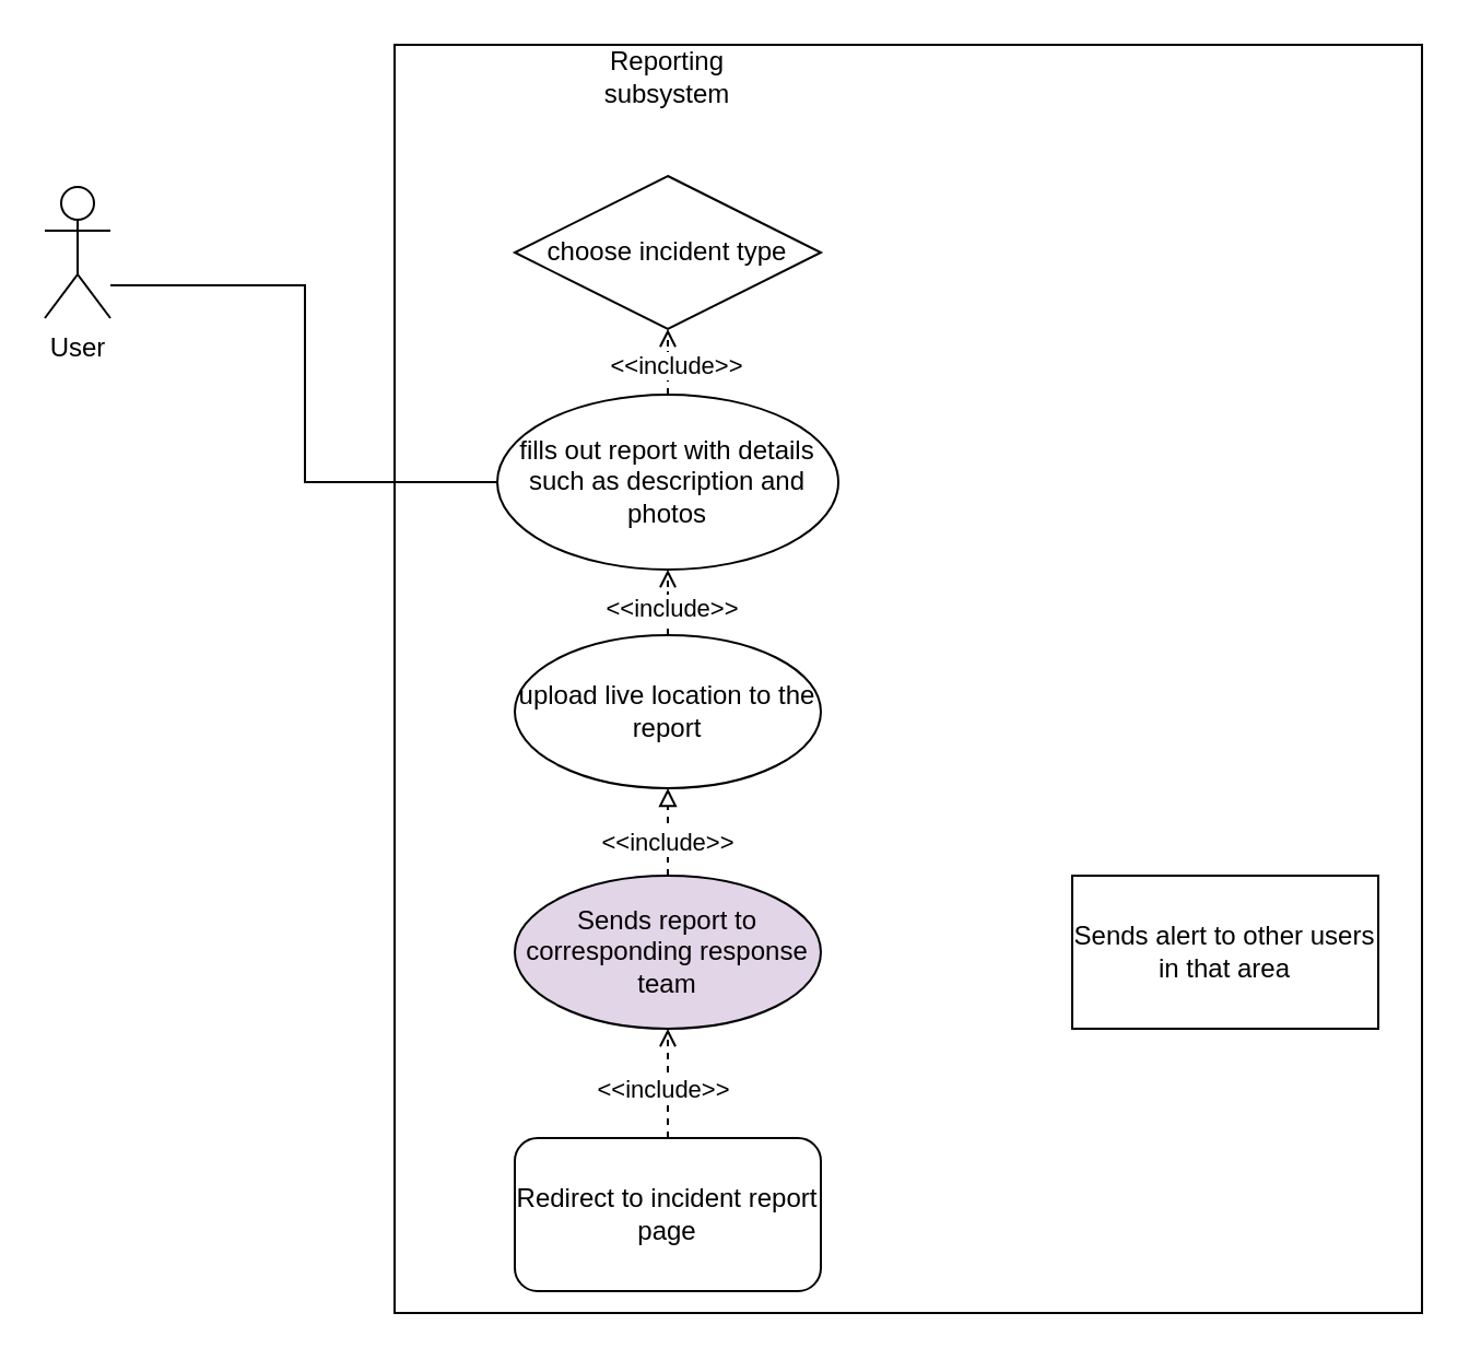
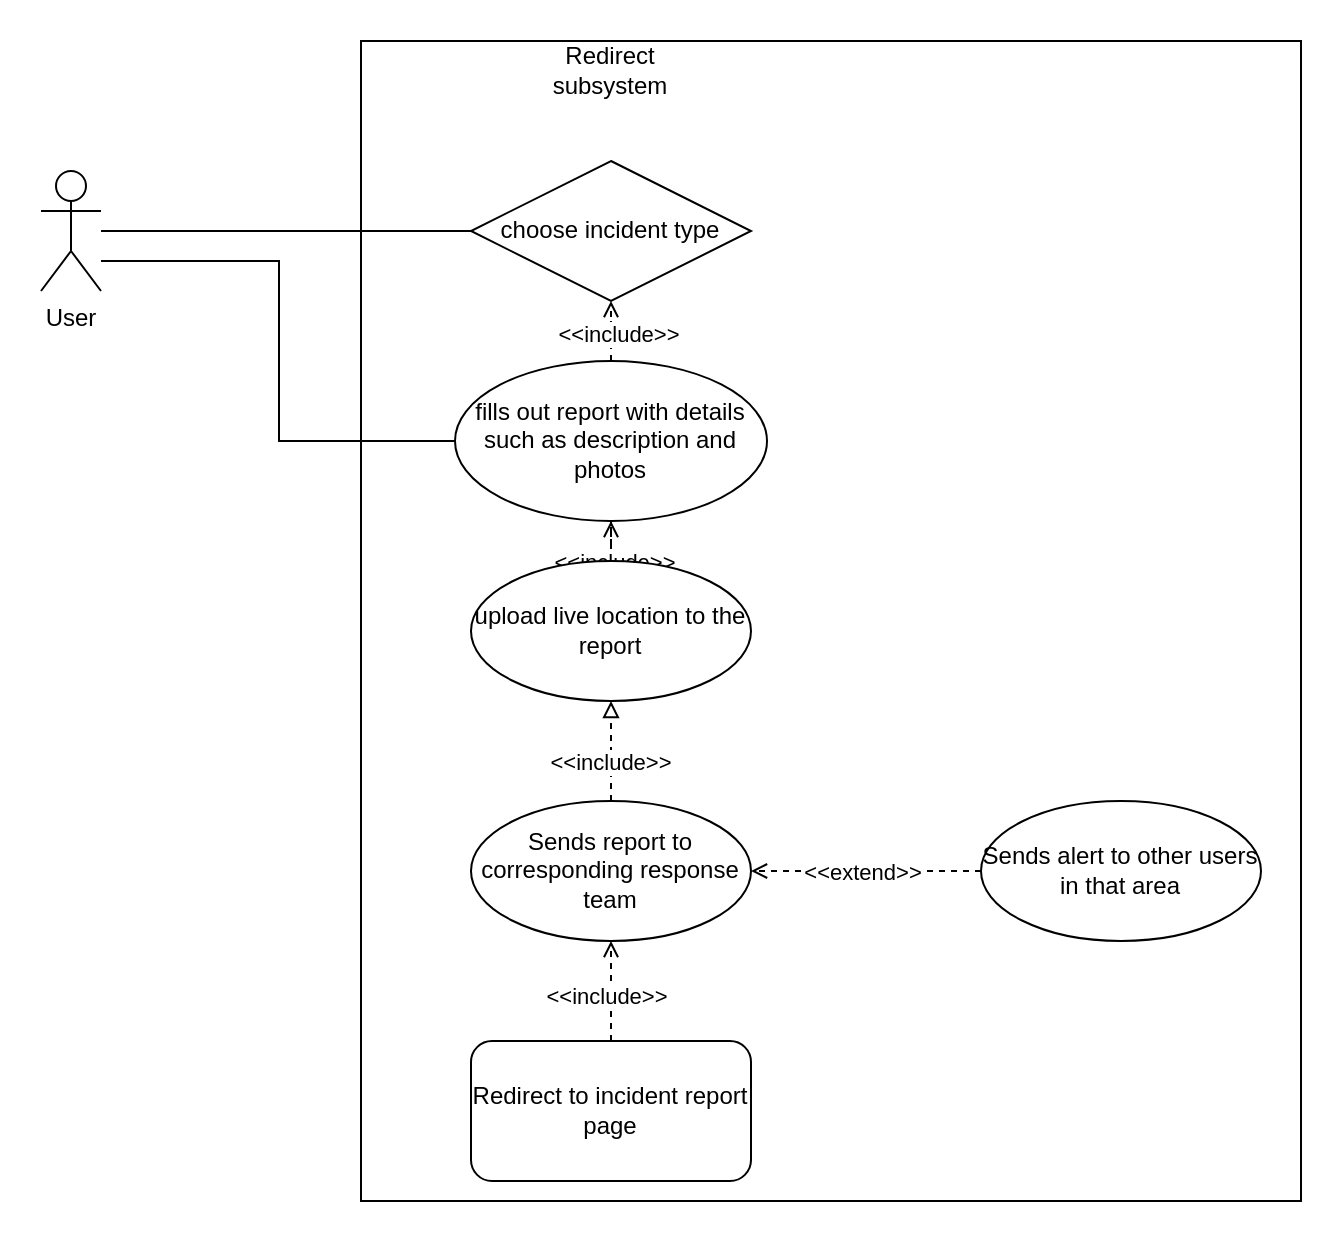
- <mxCell id="3" value="Reporting subsystem" style="text;html=1;align=center;verticalAlign=middle;whiteSpace=wrap;rounded=0;" parent="1" vertex="1"><mxGeometry x="275" y="20" width="60" height="30" as="geometry" /></mxCell>
+ <mxCell id="3" value="Redirect subsystem" style="text;html=1;align=center;verticalAlign=middle;whiteSpace=wrap;rounded=0;" parent="1" vertex="1"><mxGeometry x="275" y="20" width="60" height="30" as="geometry" /></mxCell>
+ <mxCell id="4" style="edgeStyle=orthogonalEdgeStyle;rounded=0;orthogonalLoop=1;jettySize=auto;html=1;entryX=0;entryY=0.5;entryDx=0;entryDy=0;endArrow=none;startFill=0;" parent="1" source="6" target="13" edge="1"><mxGeometry relative="1" as="geometry" /></mxCell>
- <mxCell id="12" value="upload live location to the report" style="ellipse;whiteSpace=wrap;html=1;" parent="1" vertex="1"><mxGeometry x="235" y="290" width="140" height="70" as="geometry" /></mxCell>
+ <mxCell id="12" value="upload live location to the report" style="ellipse;whiteSpace=wrap;html=1;" parent="1" vertex="1"><mxGeometry x="235" y="280" width="140" height="70" as="geometry" /></mxCell>
- <mxCell id="16" value="Sends report to corresponding response team" style="ellipse;whiteSpace=wrap;html=1;fillColor=#e1d5e7;" parent="1" vertex="1"><mxGeometry x="235" y="400" width="140" height="70" as="geometry" /></mxCell>
+ <mxCell id="16" value="Sends report to corresponding response team" style="ellipse;whiteSpace=wrap;html=1;" parent="1" vertex="1"><mxGeometry x="235" y="400" width="140" height="70" as="geometry" /></mxCell>
+ <mxCell id="17" value="" style="edgeStyle=orthogonalEdgeStyle;rounded=0;orthogonalLoop=1;jettySize=auto;html=1;dashed=1;endArrow=open;endFill=0;" parent="1" source="19" target="16" edge="1"><mxGeometry relative="1" as="geometry" /></mxCell>
+ <mxCell id="18" value="&amp;lt;&amp;lt;extend&amp;gt;&amp;gt;" style="edgeLabel;html=1;align=center;verticalAlign=middle;resizable=0;points=[];" parent="17" vertex="1" connectable="0"><mxGeometry x="0.35" relative="1" as="geometry"><mxPoint x="18" as="offset" /></mxGeometry></mxCell>
- <mxCell id="19" value="Sends alert to other users in that area" style="whiteSpace=wrap;html=1;rounded=0;" parent="1" vertex="1"><mxGeometry x="490" y="400" width="140" height="70" as="geometry" /></mxCell>
+ <mxCell id="19" value="Sends alert to other users in that area" style="ellipse;whiteSpace=wrap;html=1;" parent="1" vertex="1"><mxGeometry x="490" y="400" width="140" height="70" as="geometry" /></mxCell>
